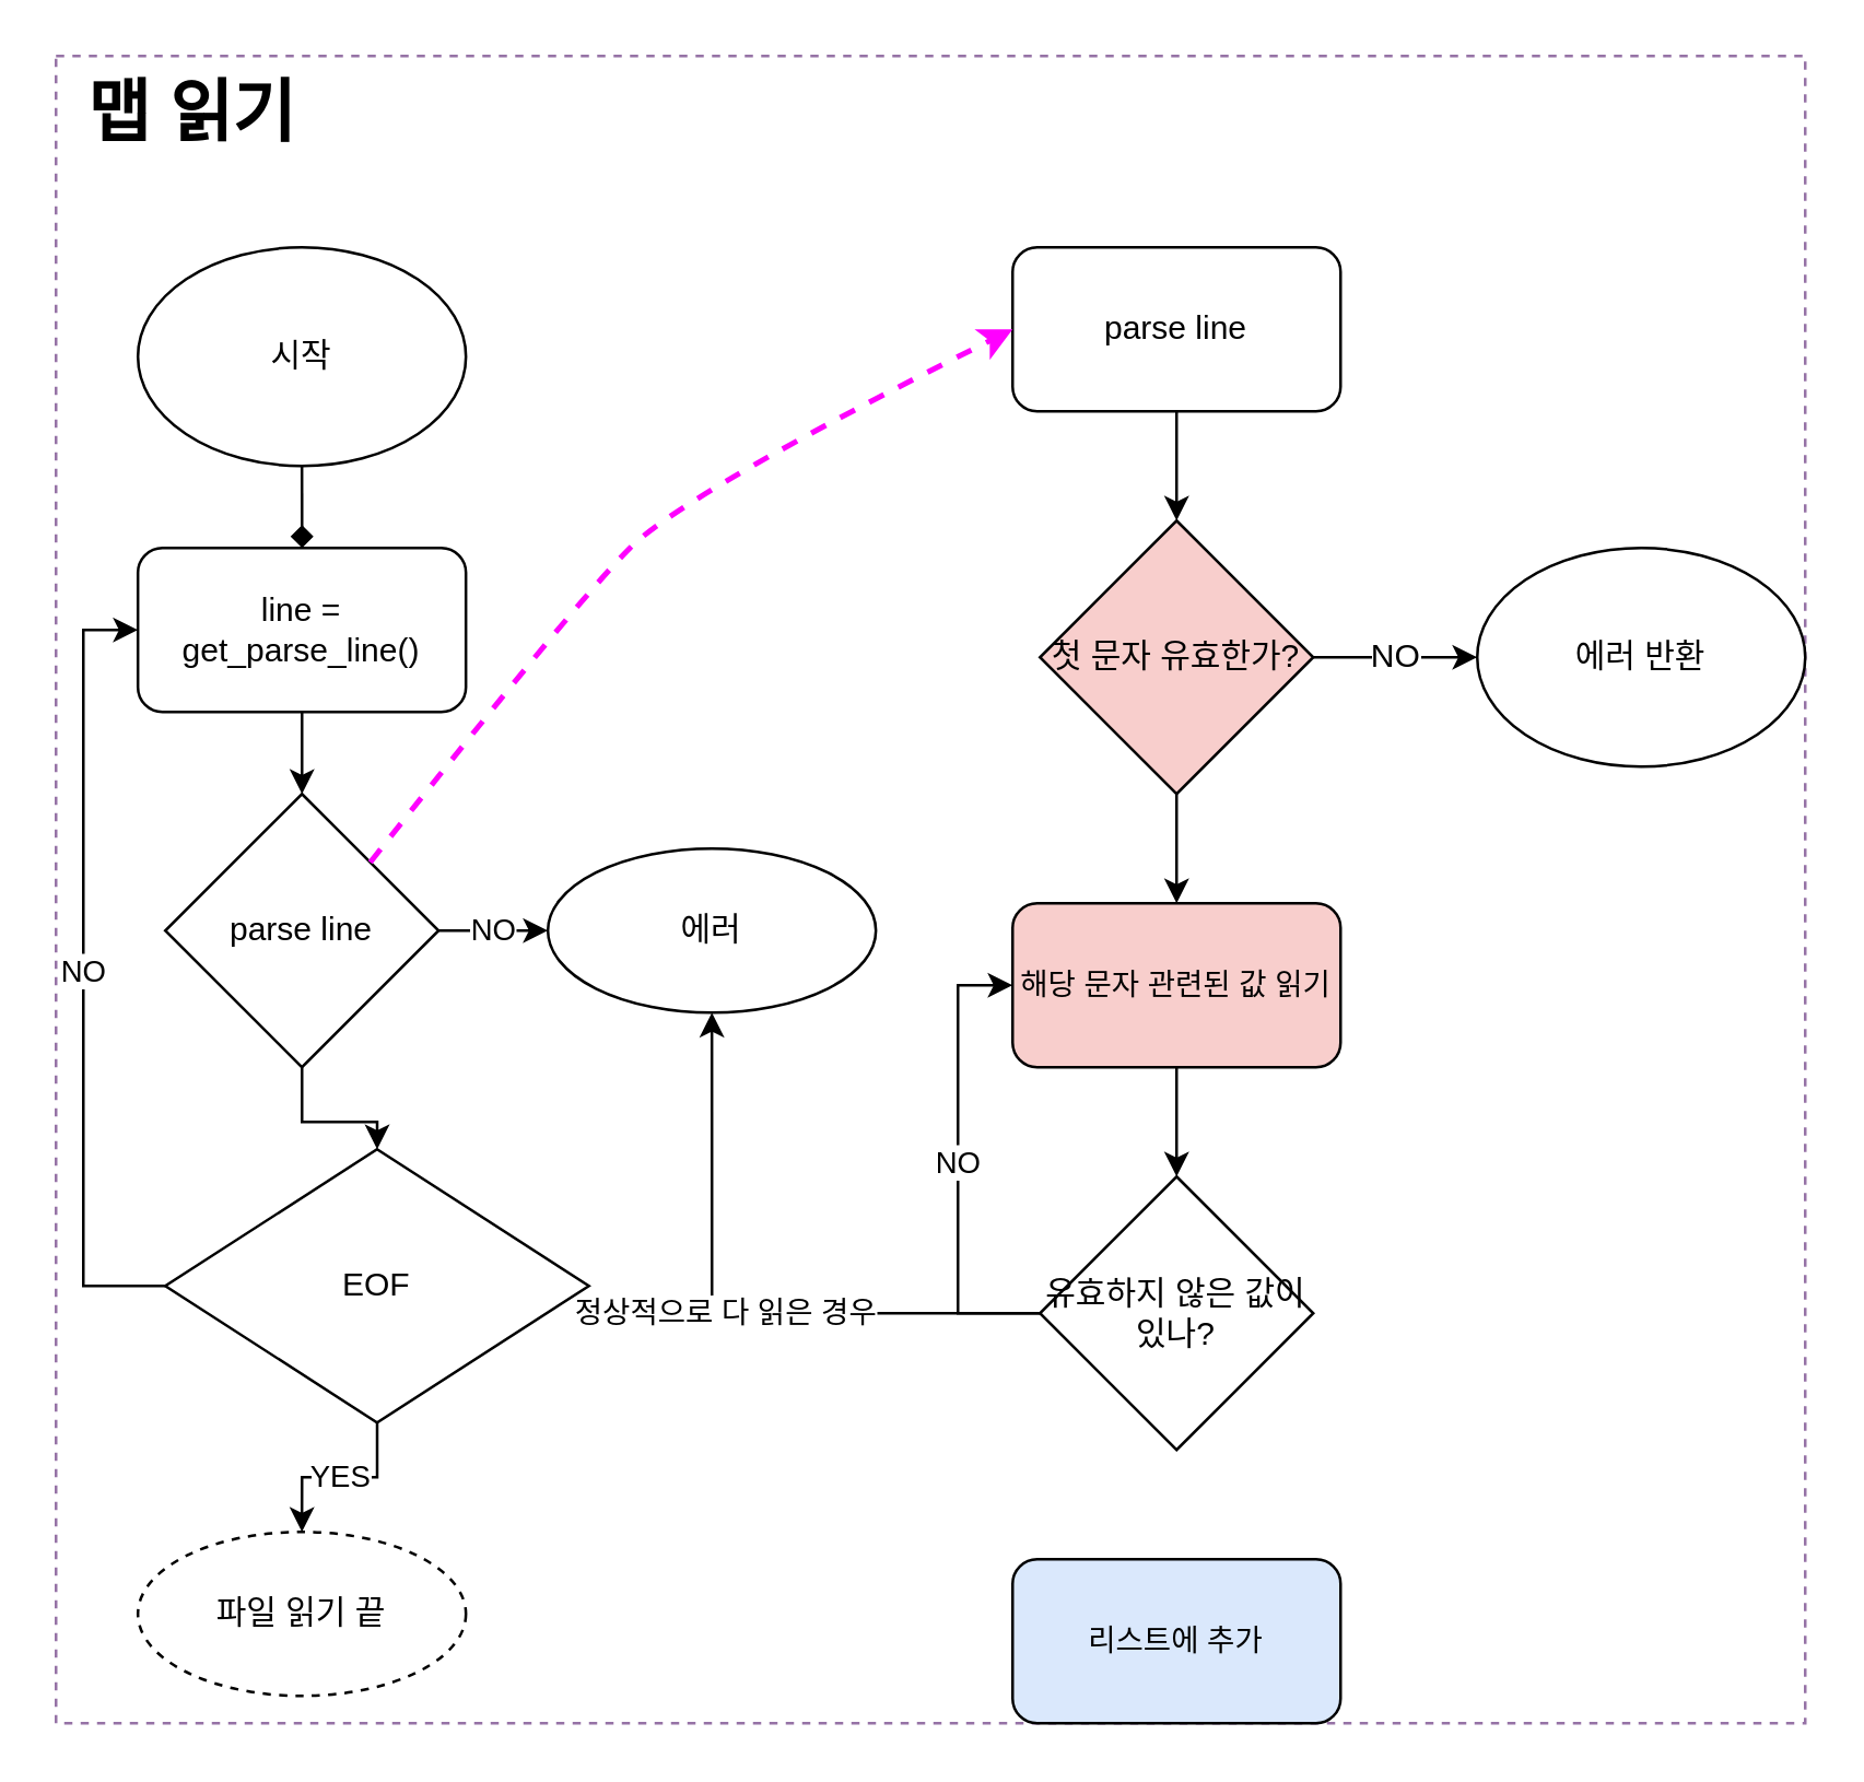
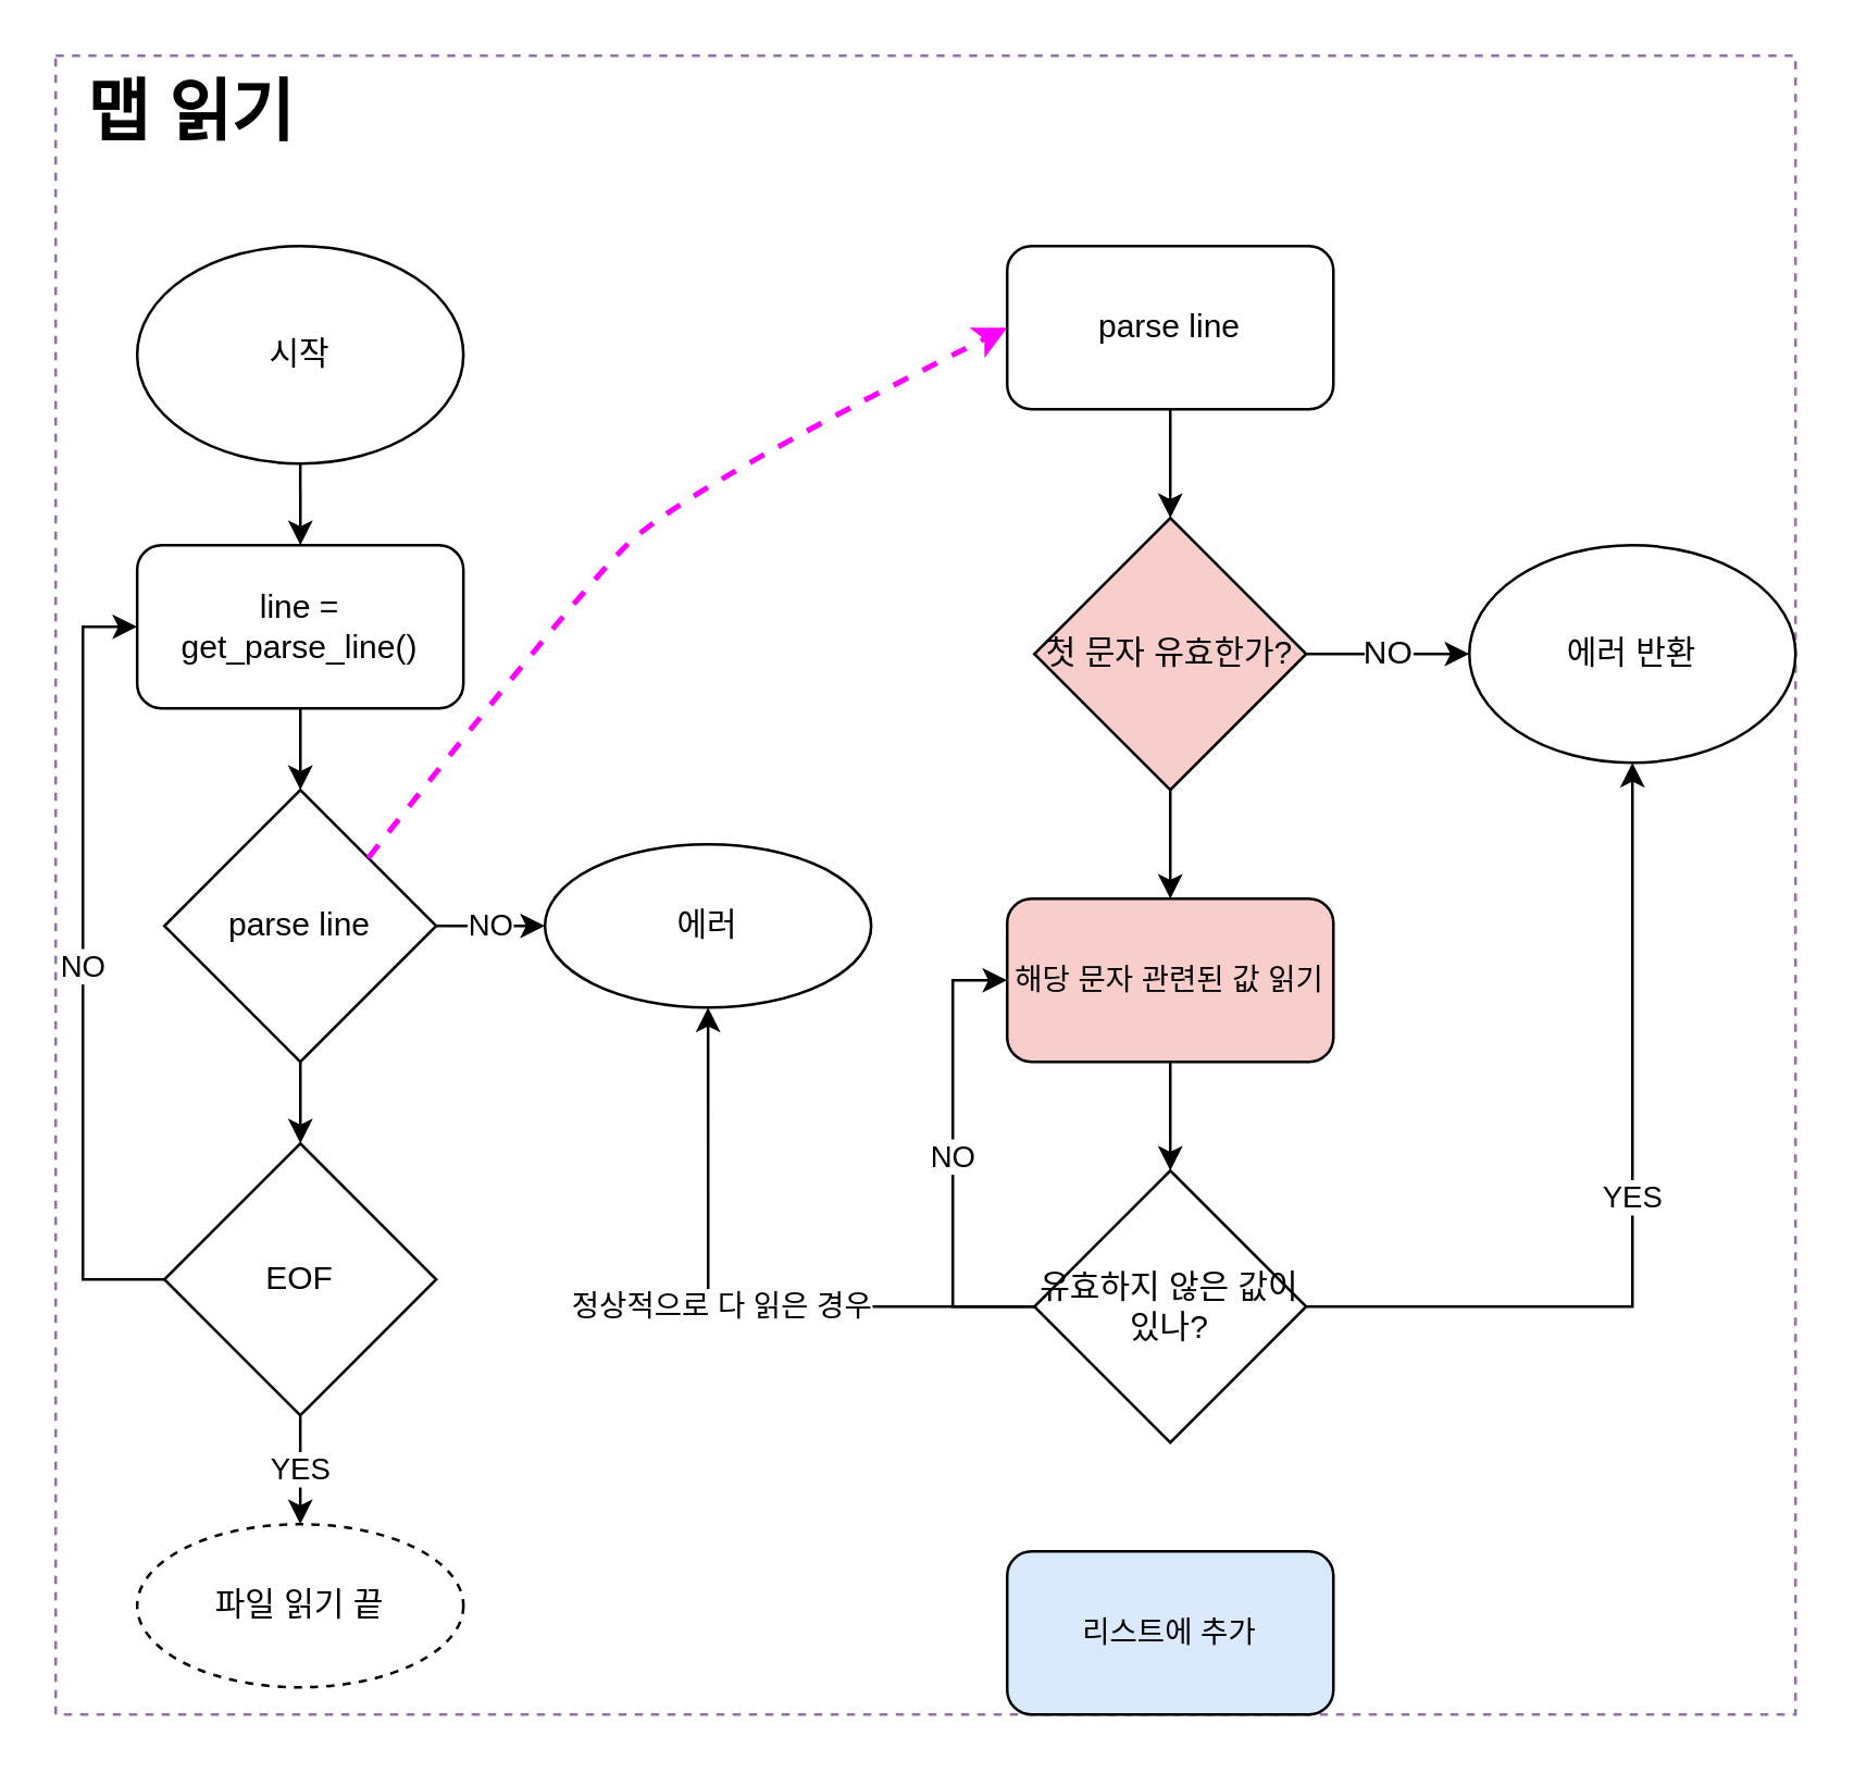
- <mxCell id="20" value="" style="edgeStyle=orthogonalEdgeStyle;rounded=0;orthogonalLoop=1;jettySize=auto;html=1;fontSize=11;endArrow=diamond;" edge="1" parent="18" source="21" target="19"><mxGeometry relative="1" as="geometry" /></mxCell>
+ <mxCell id="20" value="" style="edgeStyle=orthogonalEdgeStyle;rounded=0;orthogonalLoop=1;jettySize=auto;html=1;fontSize=11;" edge="1" parent="18" source="21" target="19"><mxGeometry relative="1" as="geometry" /></mxCell>
+ <mxCell id="12" value="YES" style="edgeStyle=orthogonalEdgeStyle;rounded=0;orthogonalLoop=1;jettySize=auto;html=1;exitX=1;exitY=0.5;exitDx=0;exitDy=0;fontSize=11;" edge="1" parent="4" source="14" target="8"><mxGeometry relative="1" as="geometry" /></mxCell>
- <mxCell id="27" value="EOF" style="rhombus;whiteSpace=wrap;html=1;fontSize=12;align=center;" vertex="1" parent="18"><mxGeometry x="10" y="330" width="155" height="100" as="geometry" /></mxCell>
+ <mxCell id="27" value="EOF" style="rhombus;whiteSpace=wrap;html=1;fontSize=12;align=center;" vertex="1" parent="18"><mxGeometry x="10" y="330" width="100" height="100" as="geometry" /></mxCell>
